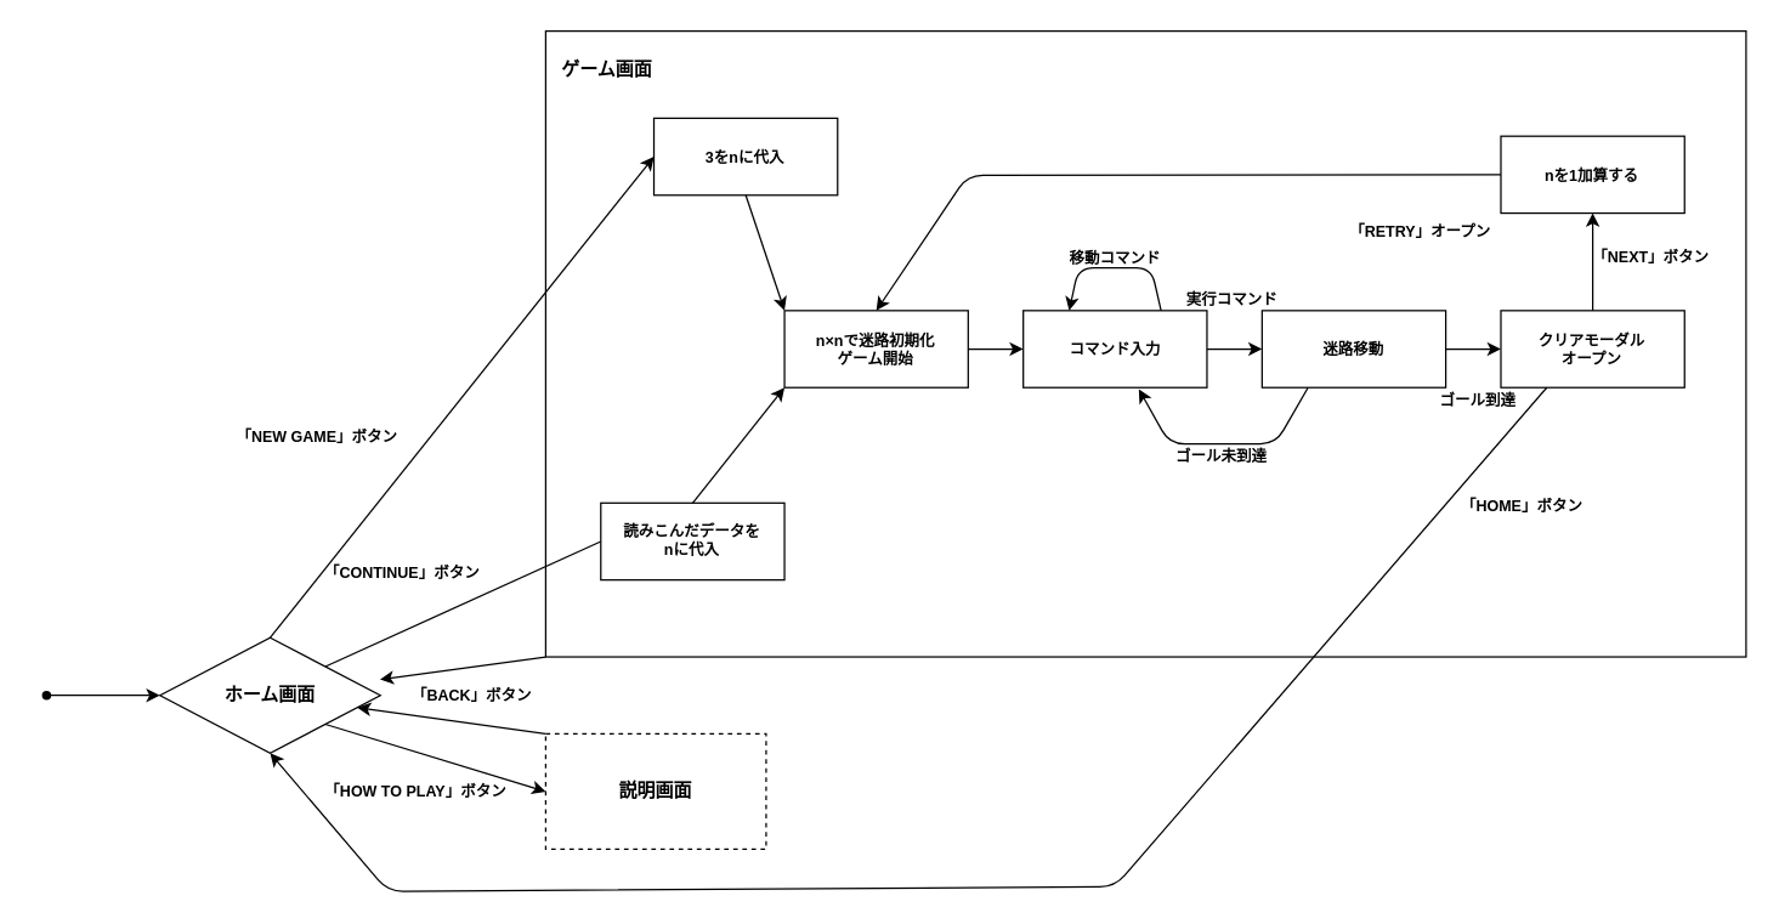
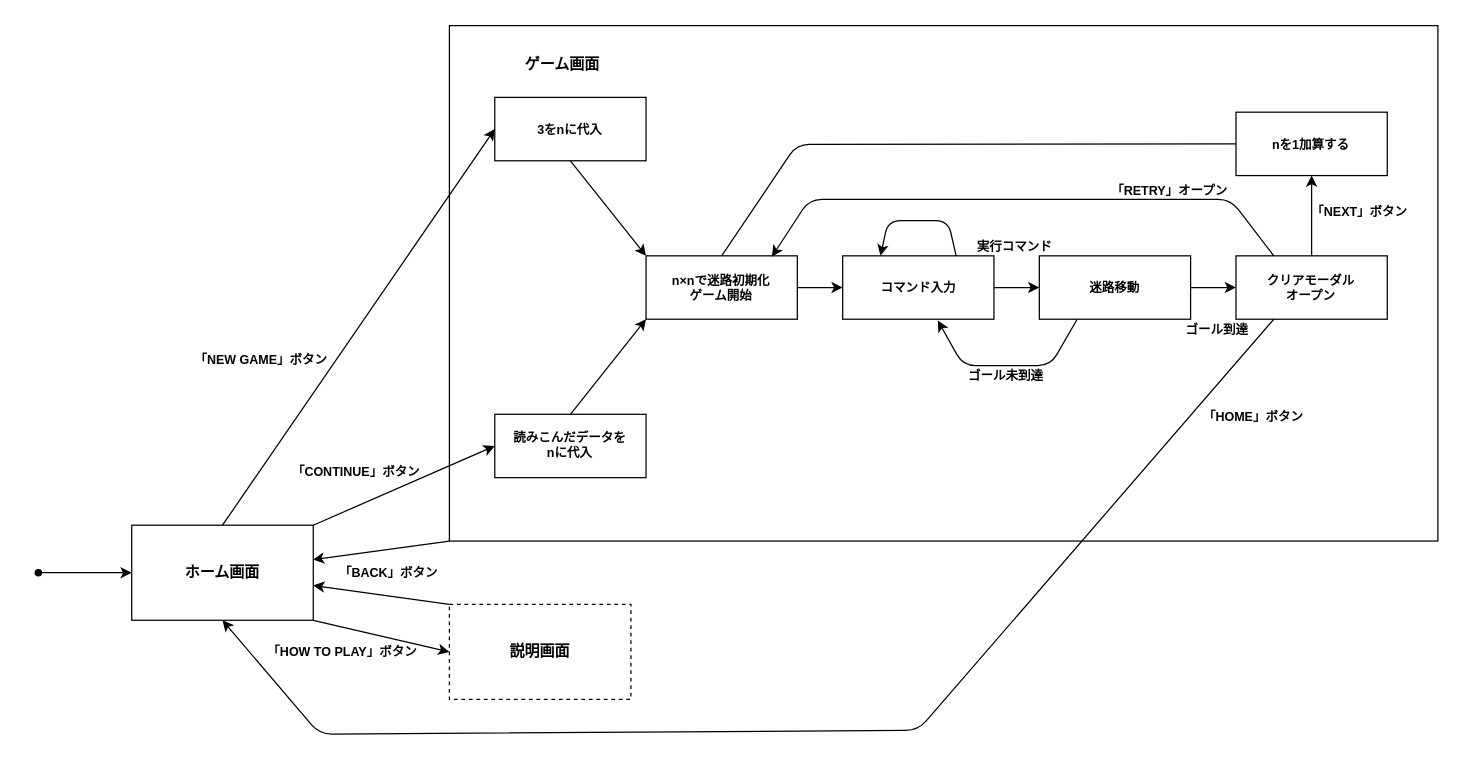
- <mxCell id="38" value="&lt;font style=&quot;font-size: 12px;&quot;&gt;ゲーム画面&lt;/font&gt;" style="text;html=1;align=center;verticalAlign=middle;resizable=0;points=[];autosize=1;strokeColor=none;fillColor=none;fontSize=10;fontFamily=Helvetica;fontColor=default;fontStyle=1;" vertex="1" parent="36"><mxGeometry x="1" y="13.458" width="78" height="26" as="geometry" /></mxCell>
+ <mxCell id="38" value="&lt;font style=&quot;font-size: 12px;&quot;&gt;ゲーム画面&lt;/font&gt;" style="text;html=1;align=center;verticalAlign=middle;resizable=0;points=[];autosize=1;strokeColor=none;fillColor=none;fontSize=10;fontFamily=Helvetica;fontColor=default;fontStyle=1;" vertex="1" parent="36"><mxGeometry x="51" y="18.458" width="78" height="26" as="geometry" /></mxCell>
- <mxCell id="17" value="3をnに代入" style="whiteSpace=wrap;html=1;pointerEvents=0;fontFamily=Helvetica;fontSize=10;fontColor=default;fillColor=none;gradientColor=none;fontStyle=1;" vertex="1" parent="1"><mxGeometry x="430.263" y="77.44" width="121.053" height="50.72" as="geometry" /></mxCell>
+ <mxCell id="17" value="3をnに代入" style="whiteSpace=wrap;html=1;pointerEvents=0;fontFamily=Helvetica;fontSize=10;fontColor=default;fillColor=none;gradientColor=none;fontStyle=1;" vertex="1" parent="1"><mxGeometry x="395.263" y="77.44" width="121.053" height="50.72" as="geometry" /></mxCell>
+ <mxCell id="29" style="edgeStyle=none;html=1;exitX=0.25;exitY=0;exitDx=0;exitDy=0;entryX=0.832;entryY=0.013;entryDx=0;entryDy=0;entryPerimeter=0;fontFamily=Helvetica;fontSize=10;fontColor=default;fontStyle=1;" edge="1" parent="1" source="30" target="22"><mxGeometry relative="1" as="geometry"><Array as="points"><mxPoint x="984" y="159" /><mxPoint x="647" y="159" /></Array></mxGeometry></mxCell>
- <mxCell id="39" value="移動コマンド" style="text;html=1;align=center;verticalAlign=middle;resizable=0;points=[];autosize=1;strokeColor=none;fillColor=none;fontSize=10;fontFamily=Helvetica;fontColor=default;fontStyle=1;" vertex="1" parent="36"><mxGeometry x="336.259" y="138" width="78" height="24" as="geometry" /></mxCell>
- <mxCell id="32" style="edgeStyle=none;html=1;exitX=0;exitY=0.5;exitDx=0;exitDy=0;entryX=0.5;entryY=0;entryDx=0;entryDy=0;fontFamily=Helvetica;fontSize=10;fontColor=default;fontStyle=1;" edge="1" parent="1" source="41" target="22"><mxGeometry relative="1" as="geometry"><Array as="points"><mxPoint x="637" y="115" /></Array></mxGeometry></mxCell>
+ <mxCell id="32" style="edgeStyle=none;html=1;exitX=0;exitY=0.5;exitDx=0;exitDy=0;entryX=0.5;entryY=0;entryDx=0;entryDy=0;fontFamily=Helvetica;fontSize=10;fontColor=default;fontStyle=1;endArrow=none;" edge="1" parent="1" source="41" target="22"><mxGeometry relative="1" as="geometry"><Array as="points"><mxPoint x="637" y="115" /></Array></mxGeometry></mxCell>
- <mxCell id="20" style="edgeStyle=none;html=1;exitX=1;exitY=0;exitDx=0;exitDy=0;fontFamily=Helvetica;fontSize=12;fontColor=default;entryX=0;entryY=0.5;entryDx=0;entryDy=0;fontStyle=1;endArrow=none;" edge="1" parent="1" source="2" target="19"><mxGeometry relative="1" as="geometry"><mxPoint x="395.263" y="343.72" as="targetPoint" /></mxGeometry></mxCell>
+ <mxCell id="20" style="edgeStyle=none;html=1;exitX=1;exitY=0;exitDx=0;exitDy=0;fontFamily=Helvetica;fontSize=12;fontColor=default;entryX=0;entryY=0.5;entryDx=0;entryDy=0;fontStyle=1;" edge="1" parent="1" source="2" target="19"><mxGeometry relative="1" as="geometry"><mxPoint x="395.263" y="343.72" as="targetPoint" /></mxGeometry></mxCell>
- <mxCell id="11" value="&lt;font style=&quot;font-size: 10px;&quot;&gt;「CONTINUE」ボタン&lt;/font&gt;" style="text;html=1;align=center;verticalAlign=middle;resizable=0;points=[];autosize=1;strokeColor=none;fillColor=none;fontSize=12;fontFamily=Helvetica;fontColor=default;fontStyle=1;" vertex="1" parent="1"><mxGeometry x="204.474" y="364" width="120" height="26" as="geometry" /></mxCell>
+ <mxCell id="11" value="&lt;font style=&quot;font-size: 10px;&quot;&gt;「CONTINUE」ボタン&lt;/font&gt;" style="text;html=1;align=center;verticalAlign=middle;resizable=0;points=[];autosize=1;strokeColor=none;fillColor=none;fontSize=12;fontFamily=Helvetica;fontColor=default;fontStyle=1;" vertex="1" parent="1"><mxGeometry x="224.474" y="364" width="120" height="26" as="geometry" /></mxCell>
- <mxCell id="2" value="ホーム画面" style="rhombus;whiteSpace=wrap;html=1;pointerEvents=0;fontFamily=Helvetica;fontSize=12;fontColor=default;fillColor=none;gradientColor=none;fontStyle=1;" vertex="1" parent="1"><mxGeometry x="104.737" y="419.8" width="145.263" height="76.08" as="geometry" /></mxCell>
+ <mxCell id="2" value="ホーム画面" style="whiteSpace=wrap;html=1;pointerEvents=0;fontFamily=Helvetica;fontSize=12;fontColor=default;fillColor=none;gradientColor=none;fontStyle=1;" vertex="1" parent="1"><mxGeometry x="104.737" y="419.8" width="145.263" height="76.08" as="geometry" /></mxCell>
